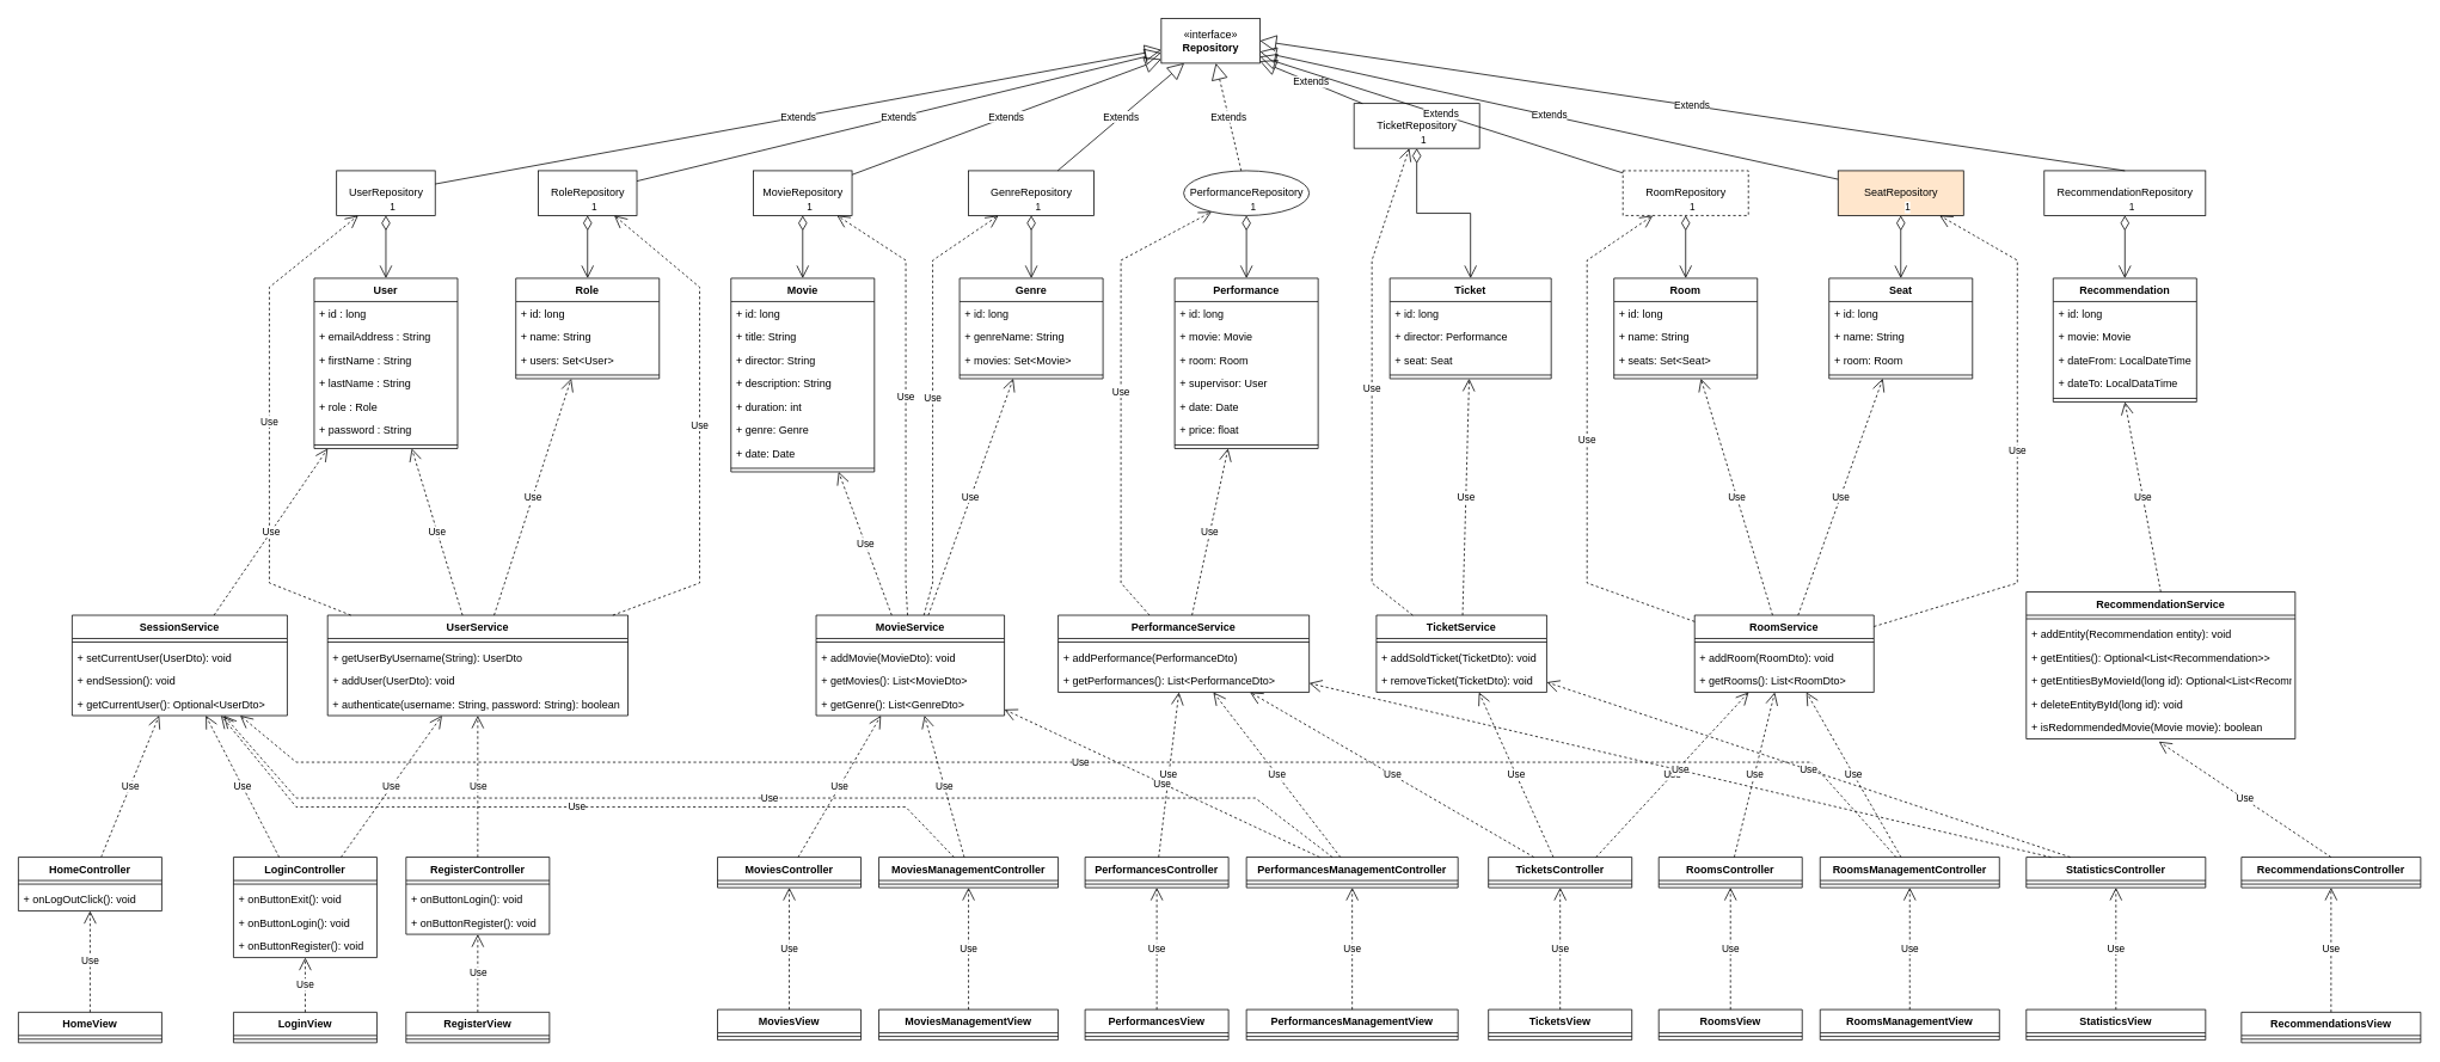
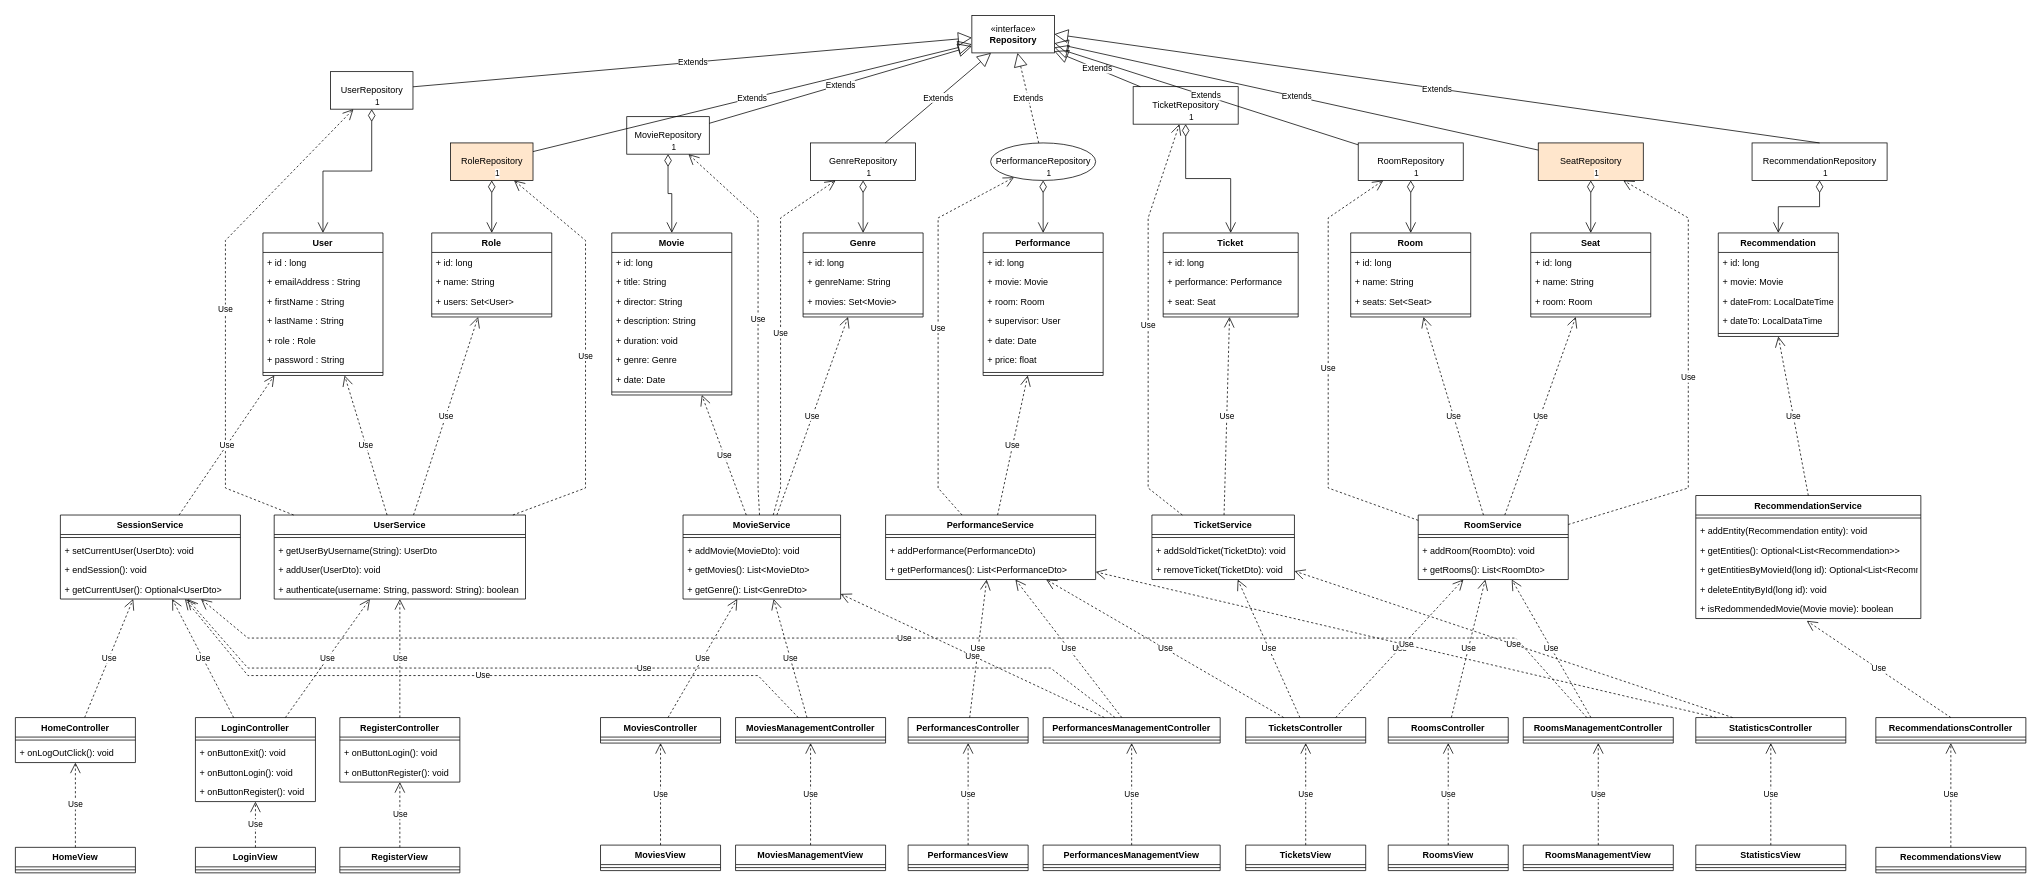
- <mxCell id="3" value="UserRepository" style="html=1;" parent="1" vertex="1"><mxGeometry x="375" y="190" width="110" height="50" as="geometry" /></mxCell>
+ <mxCell id="3" value="UserRepository" style="html=1;" parent="1" vertex="1"><mxGeometry x="440" y="95" width="110" height="50" as="geometry" /></mxCell>
- <mxCell id="6" value="RoleRepository" style="html=1;" parent="1" vertex="1"><mxGeometry x="600" y="190" width="110" height="50" as="geometry" /></mxCell>
+ <mxCell id="6" value="RoleRepository" style="html=1;fillColor=#ffe6cc;" parent="1" vertex="1"><mxGeometry x="600" y="190" width="110" height="50" as="geometry" /></mxCell>
- <mxCell id="4" value="MovieRepository" style="html=1;" parent="1" vertex="1"><mxGeometry x="840" y="190" width="110" height="50" as="geometry" /></mxCell>
+ <mxCell id="4" value="MovieRepository" style="html=1;" parent="1" vertex="1"><mxGeometry x="835" y="155" width="110" height="50" as="geometry" /></mxCell>
- <mxCell id="9" value="RoomRepository" style="html=1;dashed=1;" parent="1" vertex="1"><mxGeometry x="1810" y="190" width="140" height="50" as="geometry" /></mxCell>
+ <mxCell id="9" value="RoomRepository" style="html=1;" parent="1" vertex="1"><mxGeometry x="1810" y="190" width="140" height="50" as="geometry" /></mxCell>
- <mxCell id="201" value="RecommendationRepository" style="html=1;" parent="1" vertex="1"><mxGeometry x="2280" y="190" width="180" height="50" as="geometry" /></mxCell>
+ <mxCell id="201" value="RecommendationRepository" style="html=1;" parent="1" vertex="1"><mxGeometry x="2335" y="190" width="180" height="50" as="geometry" /></mxCell>
- <mxCell id="70" value="+ director: Performance" style="text;strokeColor=none;fillColor=none;align=left;verticalAlign=top;spacingLeft=4;spacingRight=4;overflow=hidden;rotatable=0;points=[[0,0.5],[1,0.5]];portConstraint=eastwest;" parent="68" vertex="1"><mxGeometry y="52" width="180" height="26" as="geometry" /></mxCell>
+ <mxCell id="70" value="+ performance: Performance" style="text;strokeColor=none;fillColor=none;align=left;verticalAlign=top;spacingLeft=4;spacingRight=4;overflow=hidden;rotatable=0;points=[[0,0.5],[1,0.5]];portConstraint=eastwest;" parent="68" vertex="1"><mxGeometry y="52" width="180" height="26" as="geometry" /></mxCell>
- <mxCell id="46" value="+ duration: int" style="text;strokeColor=none;fillColor=none;align=left;verticalAlign=top;spacingLeft=4;spacingRight=4;overflow=hidden;rotatable=0;points=[[0,0.5],[1,0.5]];portConstraint=eastwest;" parent="41" vertex="1"><mxGeometry y="130" width="160" height="26" as="geometry" /></mxCell>
+ <mxCell id="46" value="+ duration: void" style="text;strokeColor=none;fillColor=none;align=left;verticalAlign=top;spacingLeft=4;spacingRight=4;overflow=hidden;rotatable=0;points=[[0,0.5],[1,0.5]];portConstraint=eastwest;" parent="41" vertex="1"><mxGeometry y="130" width="160" height="26" as="geometry" /></mxCell>
